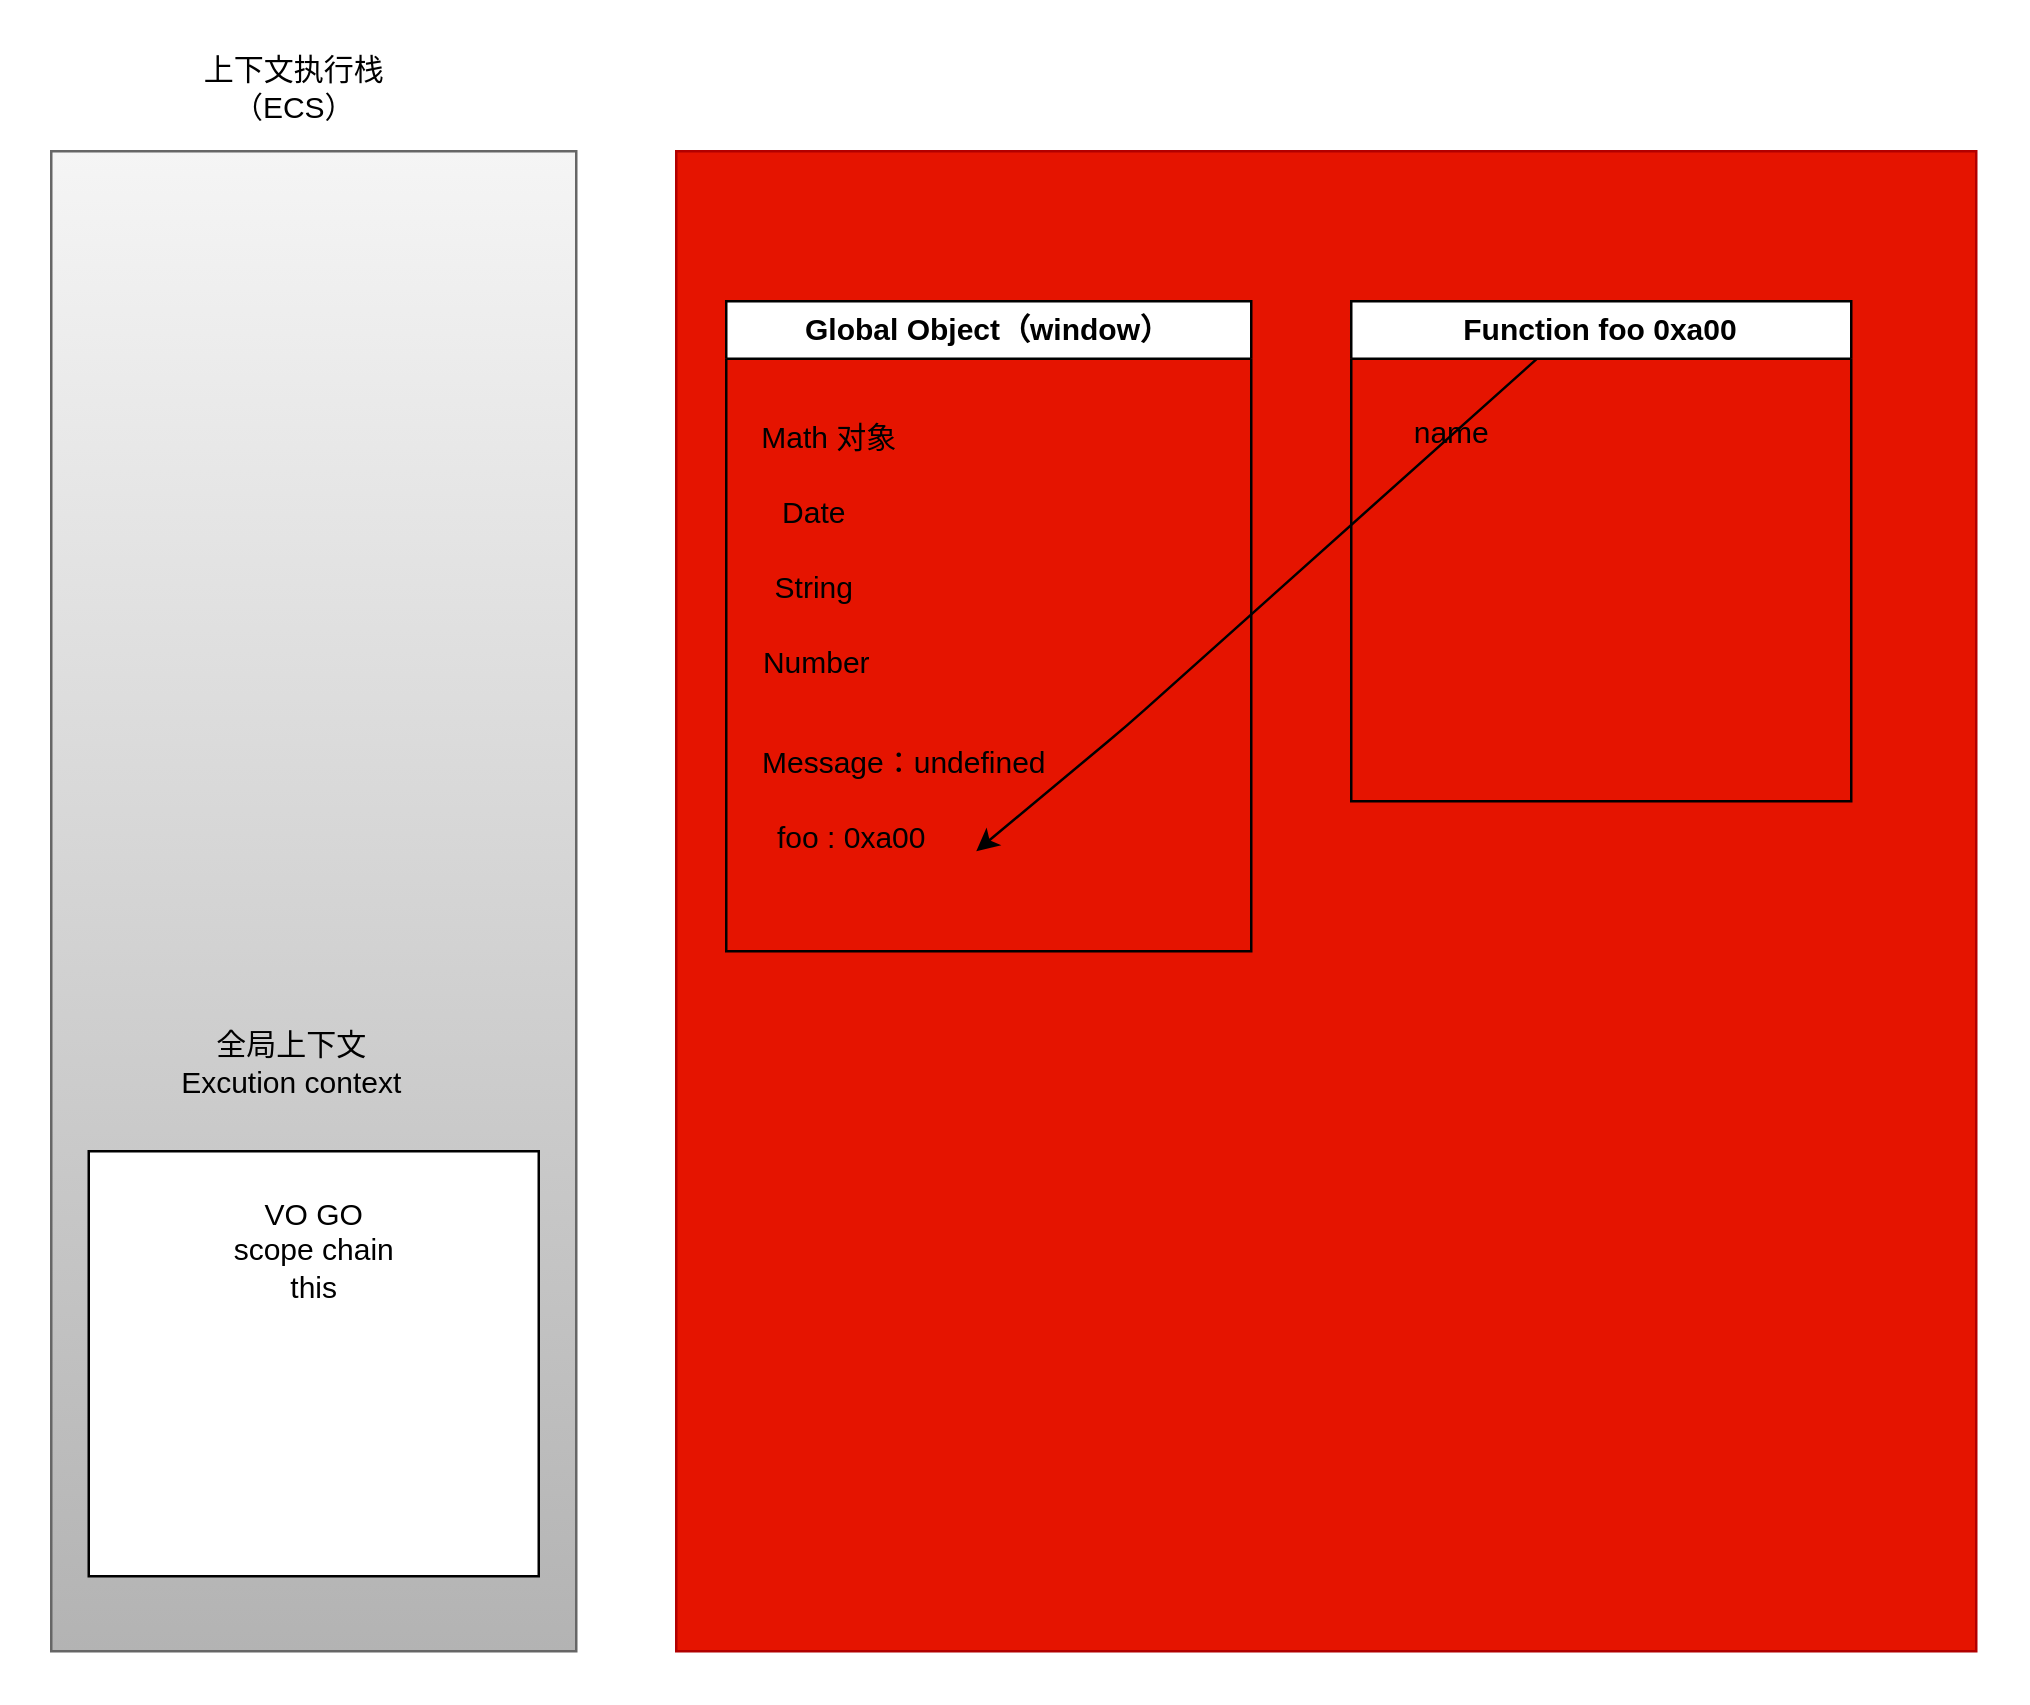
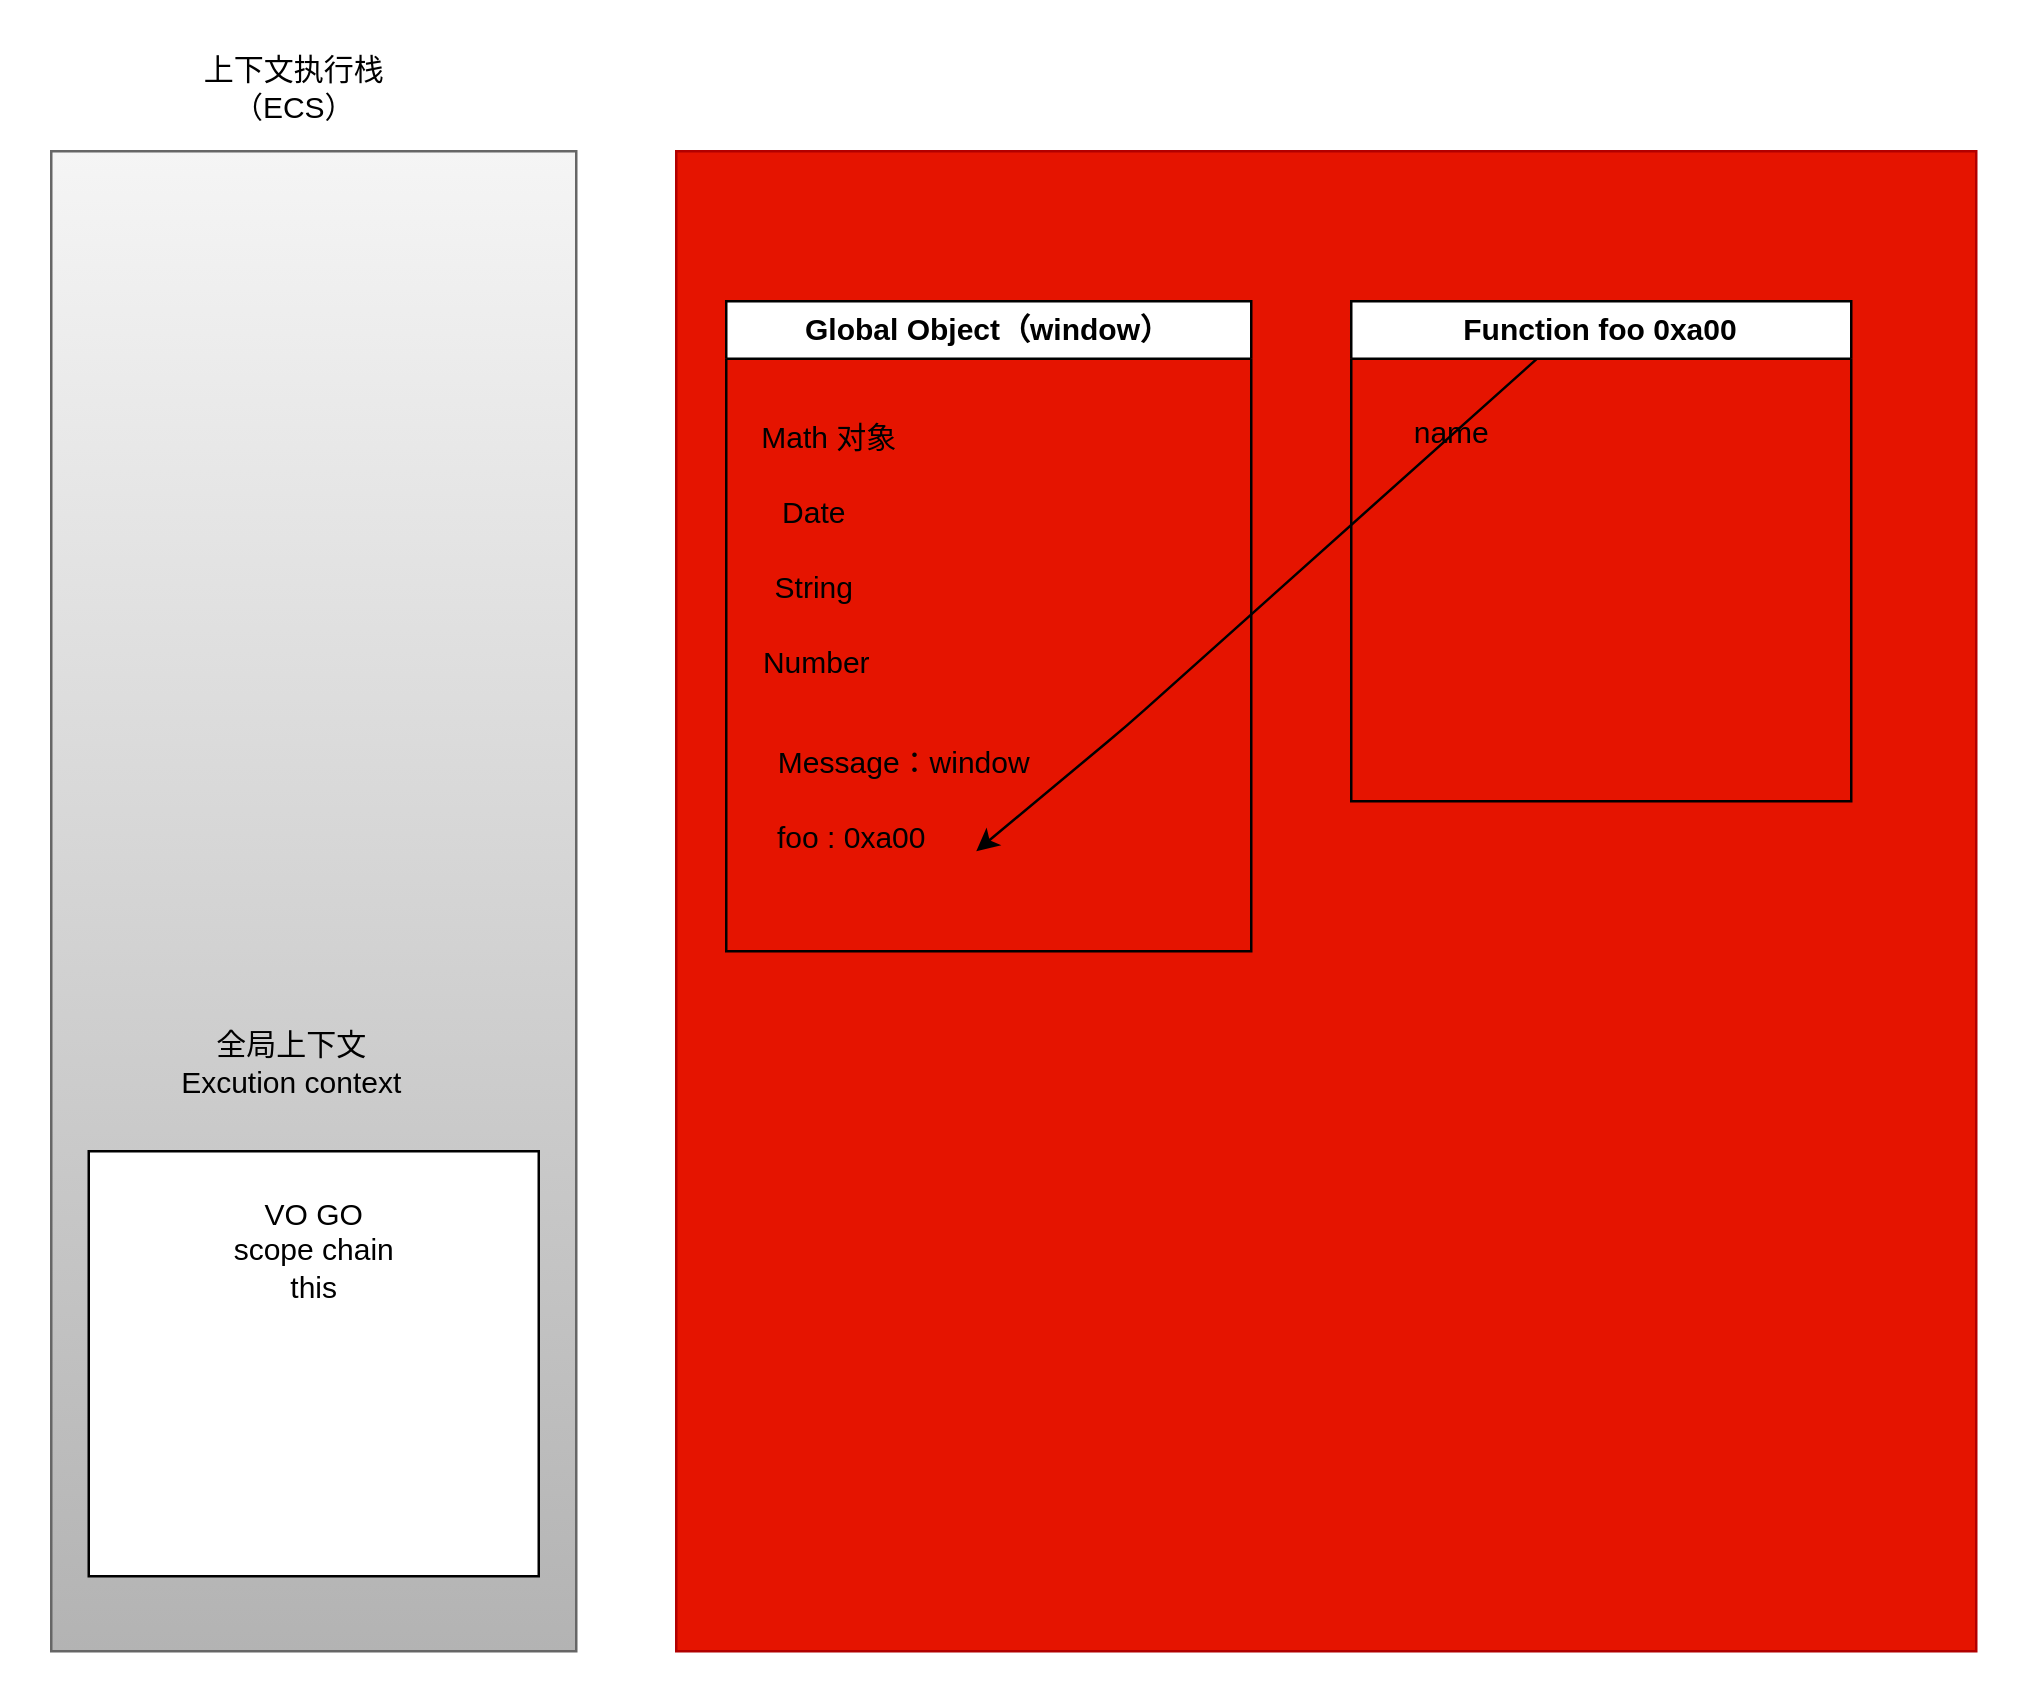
- <mxCell id="10" value="Message：undefined" style="text;html=1;align=center;verticalAlign=middle;resizable=0;points=[];autosize=1;strokeColor=none;fillColor=none;" parent="4" vertex="1"><mxGeometry x="1" y="170" width="140" height="30" as="geometry" /></mxCell>
+ <mxCell id="10" value="Message：window" style="text;html=1;align=center;verticalAlign=middle;resizable=0;points=[];autosize=1;strokeColor=none;fillColor=none;" parent="4" vertex="1"><mxGeometry x="1" y="170" width="140" height="30" as="geometry" /></mxCell>
